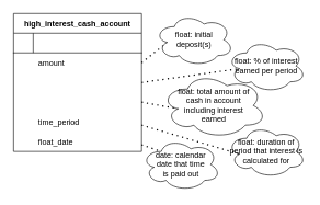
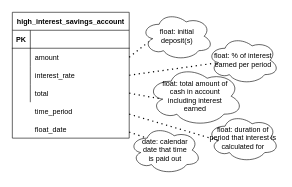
- <mxCell id="2" value="high_interest_cash_account" style="shape=table;startSize=30;container=1;collapsible=1;childLayout=tableLayout;fixedRows=1;rowLines=0;fontStyle=1;align=center;resizeLast=1;" vertex="1" parent="1"><mxGeometry x="20" y="20" width="195" height="210" as="geometry" /></mxCell>
+ <mxCell id="2" value="high_interest_savings_account" style="shape=table;startSize=30;container=1;collapsible=1;childLayout=tableLayout;fixedRows=1;rowLines=0;fontStyle=1;align=center;resizeLast=1;" vertex="1" parent="1"><mxGeometry x="20" y="20" width="195" height="210" as="geometry" /></mxCell>
+ <mxCell id="4" value="PK" style="shape=partialRectangle;connectable=0;fillColor=none;top=0;left=0;bottom=0;right=0;fontStyle=1;overflow=hidden;" vertex="1" parent="3"><mxGeometry width="30" height="30" as="geometry" /></mxCell>
+ <mxCell id="10" value="interest_rate" style="shape=partialRectangle;connectable=0;fillColor=none;top=0;left=0;bottom=0;right=0;align=left;spacingLeft=6;overflow=hidden;" vertex="1" parent="8"><mxGeometry x="30" width="165" height="30" as="geometry" /></mxCell>
+ <mxCell id="13" value="total" style="shape=partialRectangle;connectable=0;fillColor=none;top=0;left=0;bottom=0;right=0;align=left;spacingLeft=6;overflow=hidden;" vertex="1" parent="11"><mxGeometry x="30" width="165" height="30" as="geometry" /></mxCell>
